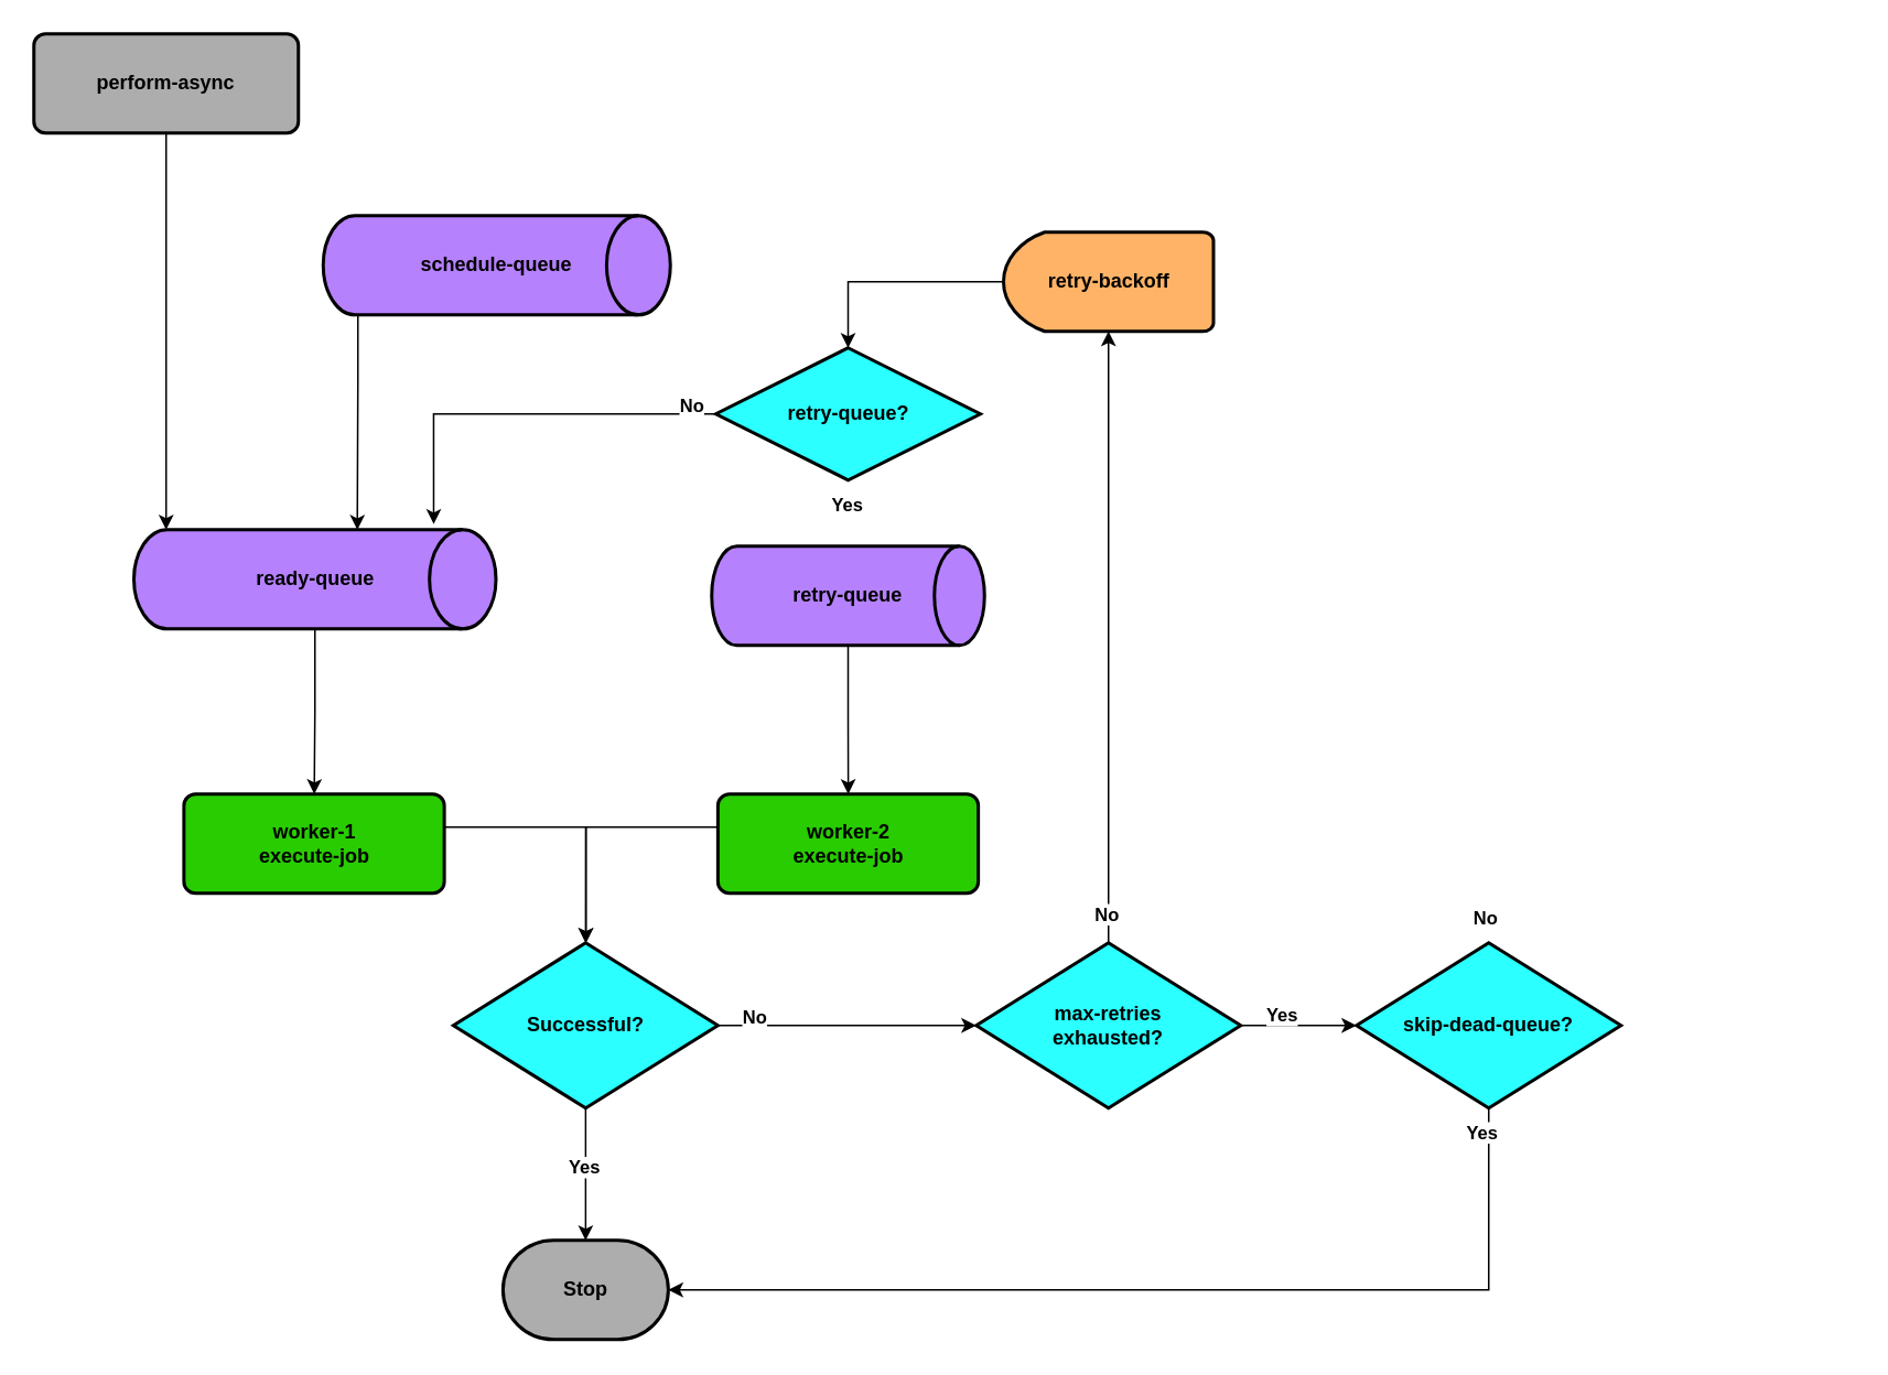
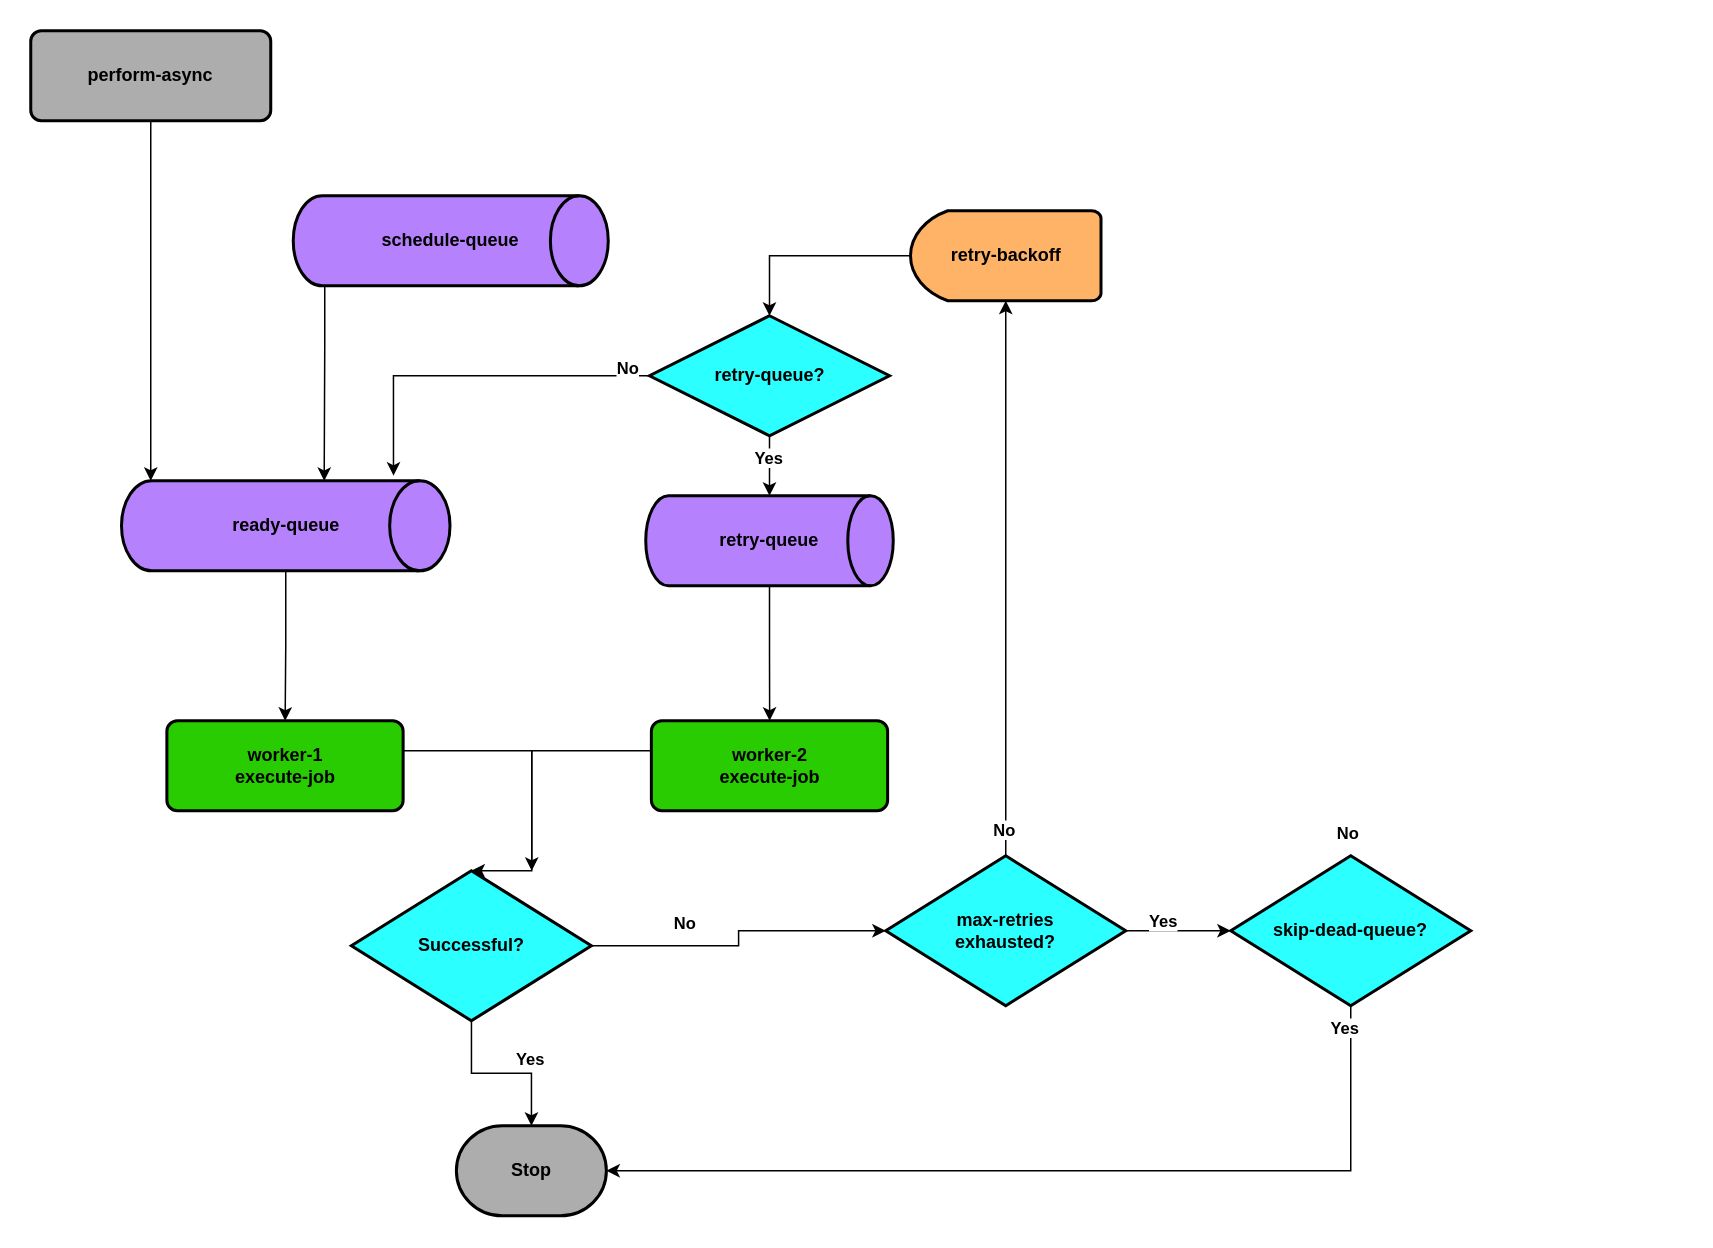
+ <mxCell id="17" value="" style="edgeStyle=orthogonalEdgeStyle;rounded=0;orthogonalLoop=1;jettySize=auto;html=1;fontStyle=1" edge="1" parent="1" source="18" target="20"><mxGeometry relative="1" as="geometry" /></mxCell>
- <mxCell id="9" value="Successful?" style="strokeWidth=2;html=1;shape=mxgraph.flowchart.decision;whiteSpace=wrap;fillColor=#2BFFFF;fontStyle=1" vertex="1" parent="1"><mxGeometry x="273.75" y="570" width="160" height="100" as="geometry" /></mxCell>
+ <mxCell id="9" value="Successful?" style="strokeWidth=2;html=1;shape=mxgraph.flowchart.decision;whiteSpace=wrap;fillColor=#2BFFFF;fontStyle=1" vertex="1" parent="1"><mxGeometry x="233.75" y="580" width="160" height="100" as="geometry" /></mxCell>
